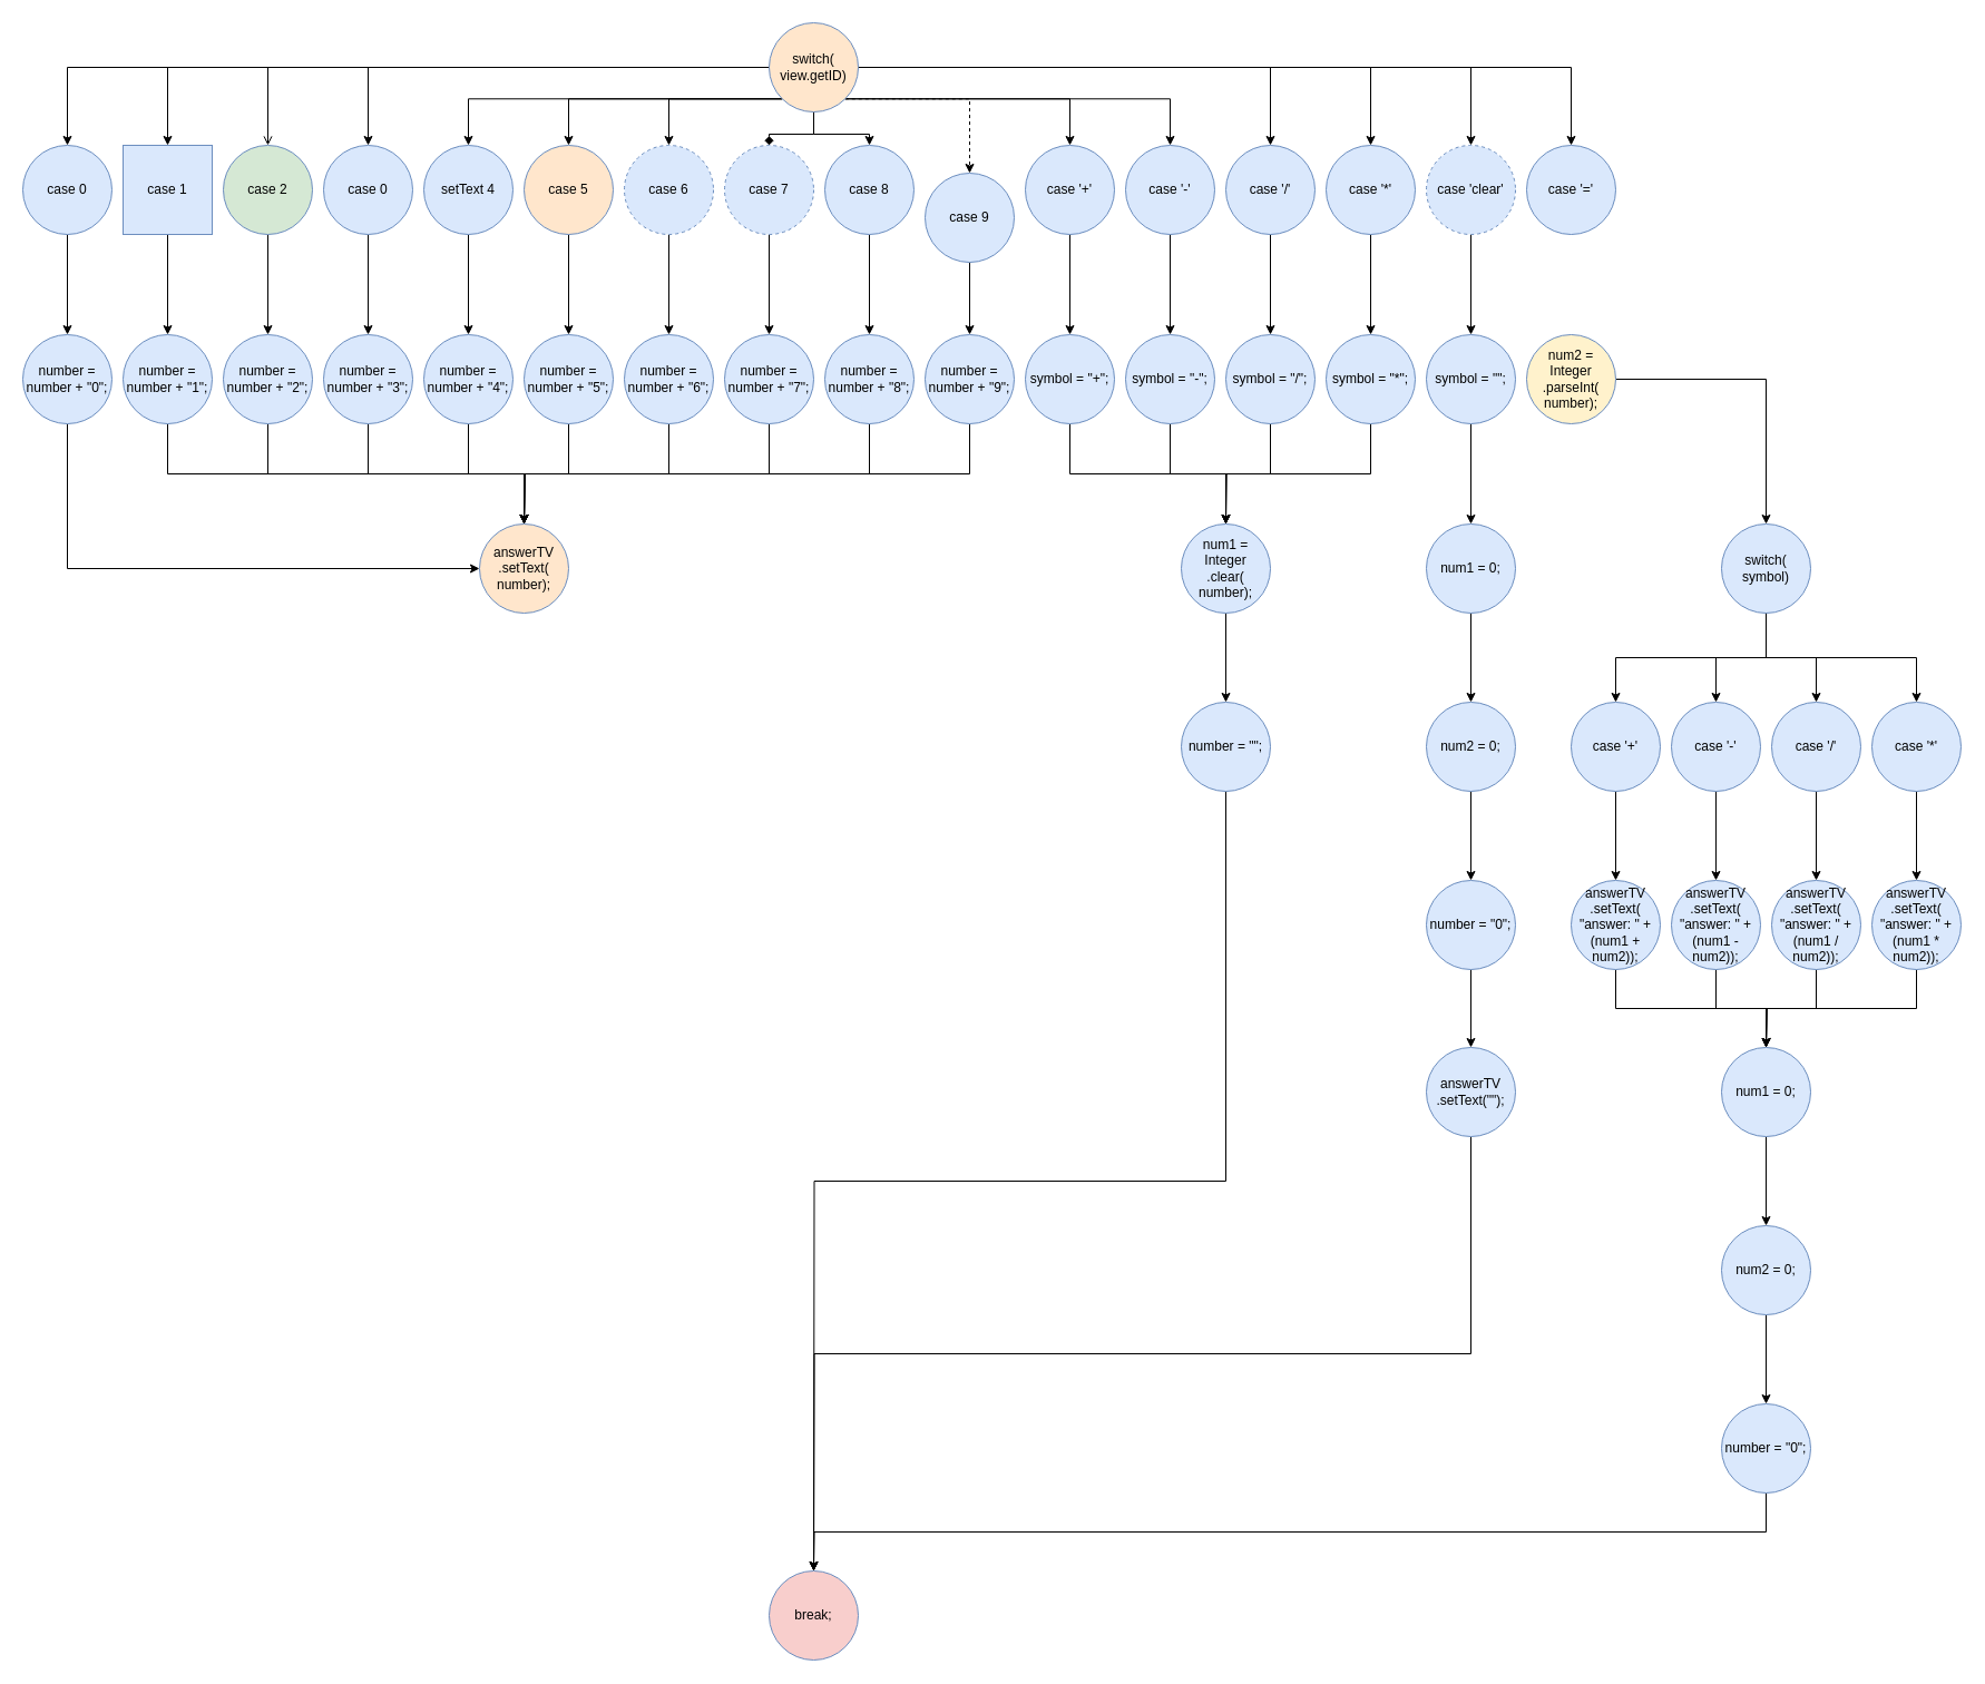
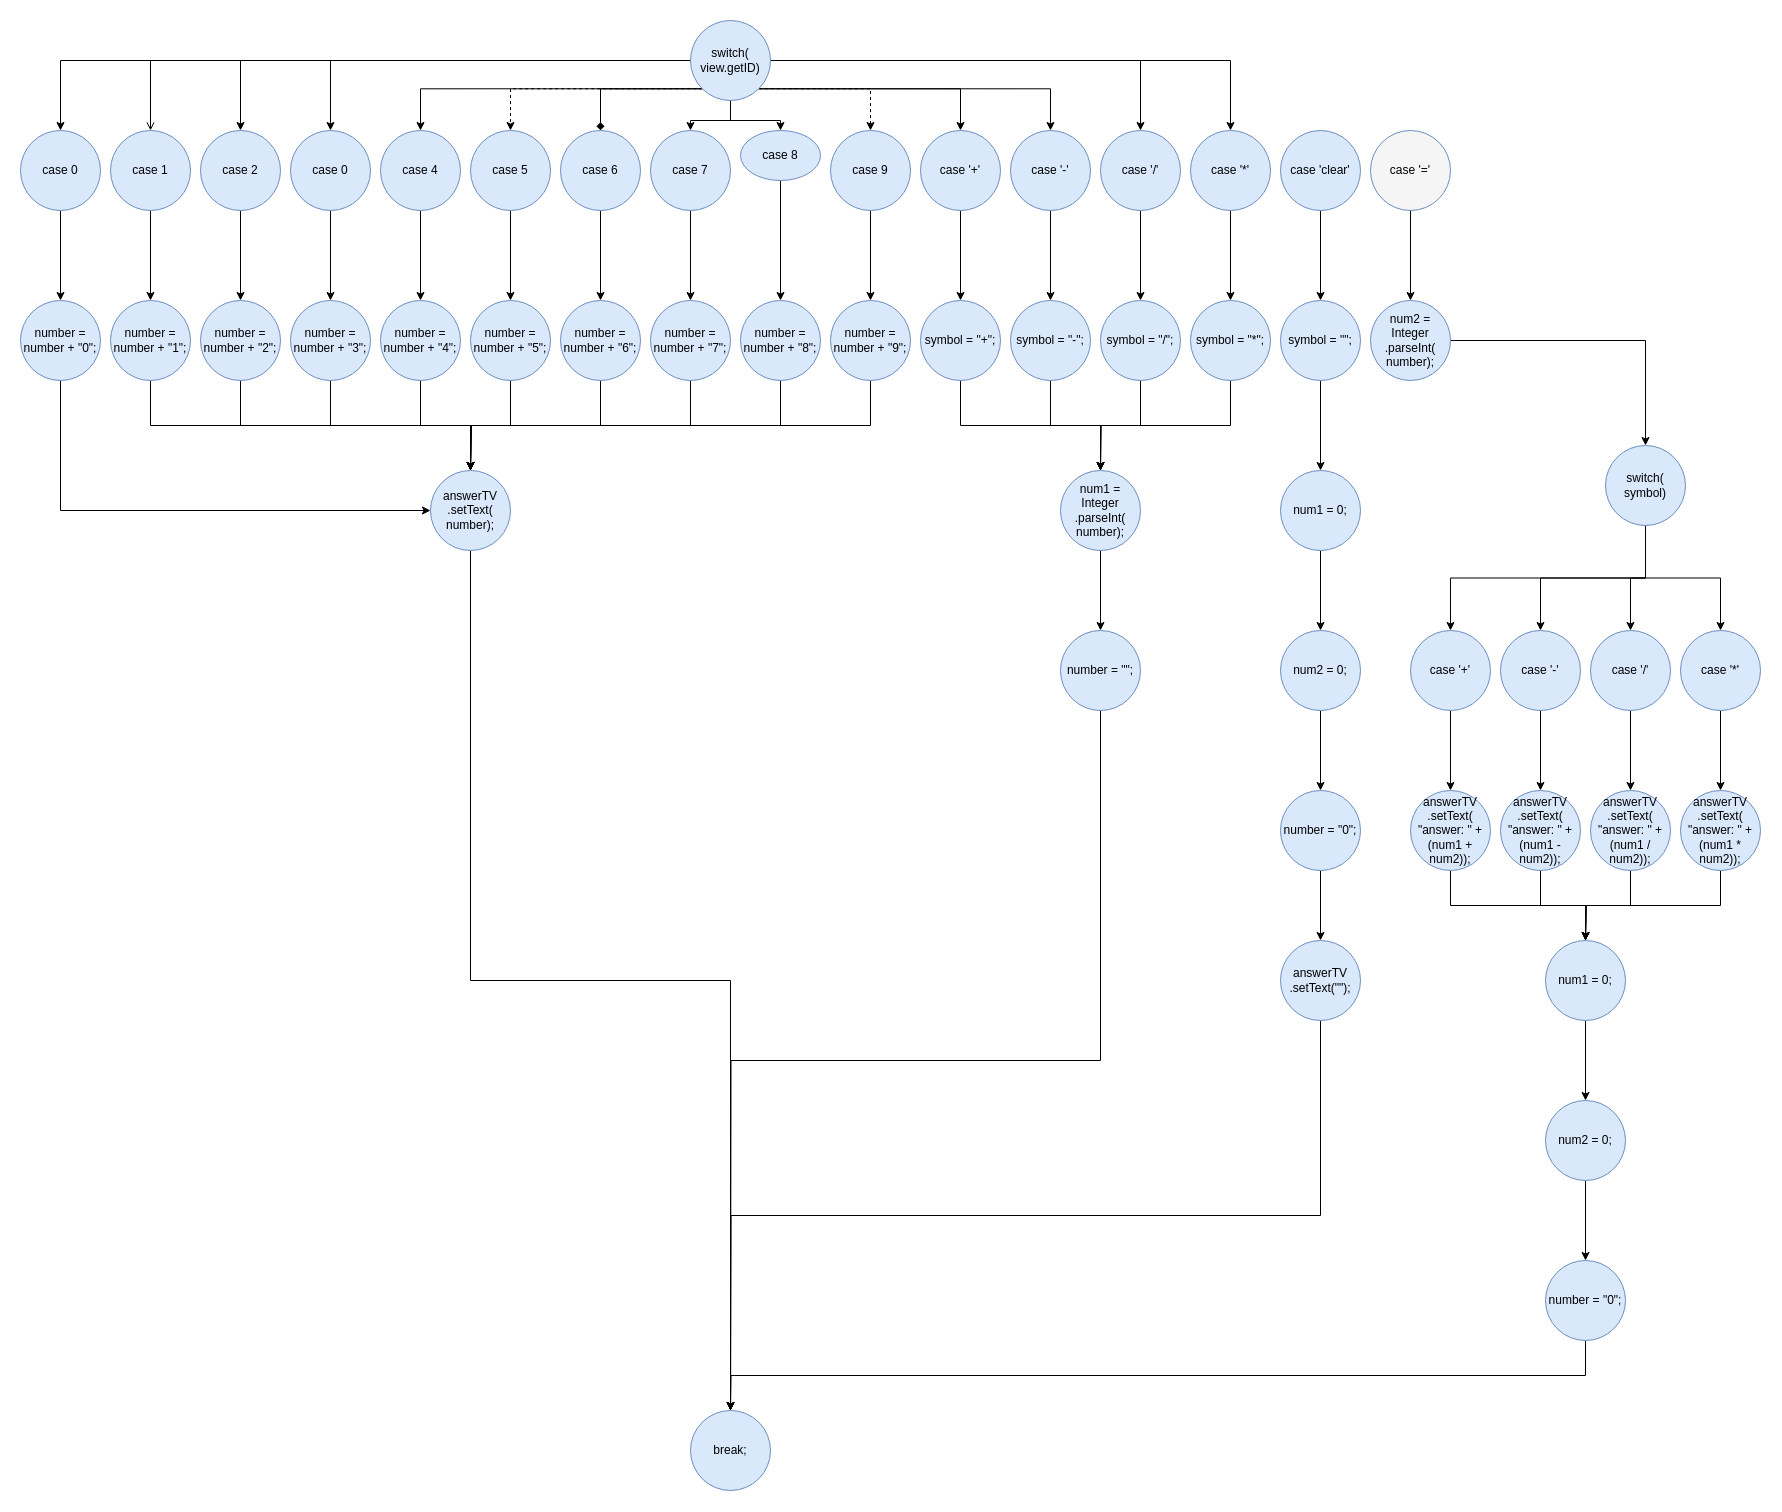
- <mxCell id="18" value="switch(&lt;br&gt;view.getID)" style="ellipse;whiteSpace=wrap;html=1;aspect=fixed;fillColor=#ffe6cc;strokeColor=#6c8ebf;" parent="1" vertex="1"><mxGeometry x="690" y="20" width="80" height="80" as="geometry" /></mxCell>
+ <mxCell id="18" value="switch(&lt;br&gt;view.getID)" style="ellipse;whiteSpace=wrap;html=1;aspect=fixed;fillColor=#dae8fc;strokeColor=#6c8ebf;" parent="1" vertex="1"><mxGeometry x="690" y="20" width="80" height="80" as="geometry" /></mxCell>
- <mxCell id="17" style="edgeStyle=orthogonalEdgeStyle;rounded=0;orthogonalLoop=1;jettySize=auto;html=1;exitX=1;exitY=0.5;exitDx=0;exitDy=0;entryX=0.5;entryY=0;entryDx=0;entryDy=0;" parent="1" source="18" target="50" edge="1"><mxGeometry relative="1" as="geometry" /></mxCell>
- <mxCell id="16" style="edgeStyle=orthogonalEdgeStyle;rounded=0;orthogonalLoop=1;jettySize=auto;html=1;exitX=1;exitY=0.5;exitDx=0;exitDy=0;entryX=0.5;entryY=0;entryDx=0;entryDy=0;" parent="1" source="18" target="48" edge="1"><mxGeometry relative="1" as="geometry" /></mxCell>
- <mxCell id="8" style="edgeStyle=orthogonalEdgeStyle;rounded=0;orthogonalLoop=1;jettySize=auto;html=1;exitX=0;exitY=1;exitDx=0;exitDy=0;entryX=0.5;entryY=0;entryDx=0;entryDy=0;" parent="1" source="18" target="30" edge="1"><mxGeometry relative="1" as="geometry" /></mxCell>
+ <mxCell id="8" style="edgeStyle=orthogonalEdgeStyle;rounded=0;orthogonalLoop=1;jettySize=auto;html=1;exitX=0;exitY=1;exitDx=0;exitDy=0;entryX=0.5;entryY=0;entryDx=0;entryDy=0;dashed=1;" parent="1" source="18" target="30" edge="1"><mxGeometry relative="1" as="geometry" /></mxCell>
- <mxCell id="5" style="edgeStyle=orthogonalEdgeStyle;rounded=0;orthogonalLoop=1;jettySize=auto;html=1;exitX=0.5;exitY=1;exitDx=0;exitDy=0;entryX=0.5;entryY=0;entryDx=0;entryDy=0;endArrow=diamond;" parent="1" source="18" target="34" edge="1"><mxGeometry relative="1" as="geometry" /></mxCell>
+ <mxCell id="5" style="edgeStyle=orthogonalEdgeStyle;rounded=0;orthogonalLoop=1;jettySize=auto;html=1;exitX=0.5;exitY=1;exitDx=0;exitDy=0;entryX=0.5;entryY=0;entryDx=0;entryDy=0;" parent="1" source="18" target="34" edge="1"><mxGeometry relative="1" as="geometry" /></mxCell>
- <mxCell id="3" style="edgeStyle=orthogonalEdgeStyle;rounded=0;orthogonalLoop=1;jettySize=auto;html=1;exitX=0;exitY=0.5;exitDx=0;exitDy=0;entryX=0.5;entryY=0;entryDx=0;entryDy=0;" parent="1" source="18" target="22" edge="1"><mxGeometry relative="1" as="geometry" /></mxCell>
+ <mxCell id="3" style="edgeStyle=orthogonalEdgeStyle;rounded=0;orthogonalLoop=1;jettySize=auto;html=1;exitX=0;exitY=0.5;exitDx=0;exitDy=0;entryX=0.5;entryY=0;entryDx=0;entryDy=0;endArrow=open;" parent="1" source="18" target="22" edge="1"><mxGeometry relative="1" as="geometry" /></mxCell>
- <mxCell id="7" style="edgeStyle=orthogonalEdgeStyle;rounded=0;orthogonalLoop=1;jettySize=auto;html=1;exitX=0;exitY=1;exitDx=0;exitDy=0;entryX=0.5;entryY=0;entryDx=0;entryDy=0;" parent="1" source="18" target="32" edge="1"><mxGeometry relative="1" as="geometry" /></mxCell>
+ <mxCell id="7" style="edgeStyle=orthogonalEdgeStyle;rounded=0;orthogonalLoop=1;jettySize=auto;html=1;exitX=0;exitY=1;exitDx=0;exitDy=0;entryX=0.5;entryY=0;entryDx=0;entryDy=0;endArrow=diamond;" parent="1" source="18" target="32" edge="1"><mxGeometry relative="1" as="geometry" /></mxCell>
- <mxCell id="4" style="edgeStyle=orthogonalEdgeStyle;rounded=0;orthogonalLoop=1;jettySize=auto;html=1;exitX=0;exitY=0.5;exitDx=0;exitDy=0;entryX=0.5;entryY=0;entryDx=0;entryDy=0;endArrow=open;" parent="1" source="18" target="24" edge="1"><mxGeometry relative="1" as="geometry" /></mxCell>
+ <mxCell id="4" style="edgeStyle=orthogonalEdgeStyle;rounded=0;orthogonalLoop=1;jettySize=auto;html=1;exitX=0;exitY=0.5;exitDx=0;exitDy=0;entryX=0.5;entryY=0;entryDx=0;entryDy=0;" parent="1" source="18" target="24" edge="1"><mxGeometry relative="1" as="geometry" /></mxCell>
- <mxCell id="22" value="case 1" style="whiteSpace=wrap;html=1;aspect=fixed;fillColor=#dae8fc;strokeColor=#6c8ebf;rounded=0;" parent="1" vertex="1"><mxGeometry x="110" y="130" width="80" height="80" as="geometry" /></mxCell>
+ <mxCell id="22" value="case 1" style="ellipse;whiteSpace=wrap;html=1;aspect=fixed;fillColor=#dae8fc;strokeColor=#6c8ebf;" parent="1" vertex="1"><mxGeometry x="110" y="130" width="80" height="80" as="geometry" /></mxCell>
- <mxCell id="24" value="case 2" style="ellipse;whiteSpace=wrap;html=1;aspect=fixed;fillColor=#d5e8d4;strokeColor=#6c8ebf;" parent="1" vertex="1"><mxGeometry x="200" y="130" width="80" height="80" as="geometry" /></mxCell>
+ <mxCell id="24" value="case 2" style="ellipse;whiteSpace=wrap;html=1;aspect=fixed;fillColor=#dae8fc;strokeColor=#6c8ebf;" parent="1" vertex="1"><mxGeometry x="200" y="130" width="80" height="80" as="geometry" /></mxCell>
- <mxCell id="28" value="setText 4" style="ellipse;whiteSpace=wrap;html=1;aspect=fixed;fillColor=#dae8fc;strokeColor=#6c8ebf;" parent="1" vertex="1"><mxGeometry x="380" y="130" width="80" height="80" as="geometry" /></mxCell>
+ <mxCell id="28" value="case 4" style="ellipse;whiteSpace=wrap;html=1;aspect=fixed;fillColor=#dae8fc;strokeColor=#6c8ebf;" parent="1" vertex="1"><mxGeometry x="380" y="130" width="80" height="80" as="geometry" /></mxCell>
- <mxCell id="30" value="case 5" style="ellipse;whiteSpace=wrap;html=1;aspect=fixed;fillColor=#ffe6cc;strokeColor=#6c8ebf;" parent="1" vertex="1"><mxGeometry x="470" y="130" width="80" height="80" as="geometry" /></mxCell>
+ <mxCell id="30" value="case 5" style="ellipse;whiteSpace=wrap;html=1;aspect=fixed;fillColor=#dae8fc;strokeColor=#6c8ebf;" parent="1" vertex="1"><mxGeometry x="470" y="130" width="80" height="80" as="geometry" /></mxCell>
- <mxCell id="32" value="case 6" style="ellipse;whiteSpace=wrap;html=1;aspect=fixed;fillColor=#dae8fc;strokeColor=#6c8ebf;dashed=1;" parent="1" vertex="1"><mxGeometry x="560" y="130" width="80" height="80" as="geometry" /></mxCell>
+ <mxCell id="32" value="case 6" style="ellipse;whiteSpace=wrap;html=1;aspect=fixed;fillColor=#dae8fc;strokeColor=#6c8ebf;" parent="1" vertex="1"><mxGeometry x="560" y="130" width="80" height="80" as="geometry" /></mxCell>
- <mxCell id="34" value="case 7" style="ellipse;whiteSpace=wrap;html=1;aspect=fixed;fillColor=#dae8fc;strokeColor=#6c8ebf;dashed=1;" parent="1" vertex="1"><mxGeometry x="650" y="130" width="80" height="80" as="geometry" /></mxCell>
+ <mxCell id="34" value="case 7" style="ellipse;whiteSpace=wrap;html=1;aspect=fixed;fillColor=#dae8fc;strokeColor=#6c8ebf;" parent="1" vertex="1"><mxGeometry x="650" y="130" width="80" height="80" as="geometry" /></mxCell>
- <mxCell id="36" value="case 8" style="ellipse;whiteSpace=wrap;html=1;aspect=fixed;fillColor=#dae8fc;strokeColor=#6c8ebf;" parent="1" vertex="1"><mxGeometry x="740" y="130" width="80" height="80" as="geometry" /></mxCell>
+ <mxCell id="36" value="case 8" style="ellipse;whiteSpace=wrap;html=1;aspect=fixed;fillColor=#dae8fc;strokeColor=#6c8ebf;" parent="1" vertex="1"><mxGeometry x="740" y="130" width="80" height="50" as="geometry" /></mxCell>
- <mxCell id="48" value="case 'clear'" style="ellipse;whiteSpace=wrap;html=1;aspect=fixed;fillColor=#dae8fc;strokeColor=#6c8ebf;dashed=1;" parent="1" vertex="1"><mxGeometry x="1280" y="130" width="80" height="80" as="geometry" /></mxCell>
+ <mxCell id="48" value="case 'clear'" style="ellipse;whiteSpace=wrap;html=1;aspect=fixed;fillColor=#dae8fc;strokeColor=#6c8ebf;" parent="1" vertex="1"><mxGeometry x="1280" y="130" width="80" height="80" as="geometry" /></mxCell>
- <mxCell id="50" value="case '='" style="ellipse;whiteSpace=wrap;html=1;aspect=fixed;fillColor=#dae8fc;strokeColor=#6c8ebf;" parent="1" vertex="1"><mxGeometry x="1370" y="130" width="80" height="80" as="geometry" /></mxCell>
+ <mxCell id="50" value="case '='" style="ellipse;whiteSpace=wrap;html=1;aspect=fixed;fillColor=#f5f5f5;strokeColor=#6c8ebf;" parent="1" vertex="1"><mxGeometry x="1370" y="130" width="80" height="80" as="geometry" /></mxCell>
- <mxCell id="38" value="case 9" style="ellipse;whiteSpace=wrap;html=1;aspect=fixed;fillColor=#dae8fc;strokeColor=#6c8ebf;" parent="1" vertex="1"><mxGeometry x="830" y="155" width="80" height="80" as="geometry" /></mxCell>
+ <mxCell id="38" value="case 9" style="ellipse;whiteSpace=wrap;html=1;aspect=fixed;fillColor=#dae8fc;strokeColor=#6c8ebf;" parent="1" vertex="1"><mxGeometry x="830" y="130" width="80" height="80" as="geometry" /></mxCell>
+ <mxCell id="49" value="" style="edgeStyle=orthogonalEdgeStyle;rounded=0;orthogonalLoop=1;jettySize=auto;html=1;" parent="1" source="50" target="82" edge="1"><mxGeometry relative="1" as="geometry" /></mxCell>
- <mxCell id="82" value="num2 = Integer&lt;br&gt;.parseInt(&lt;br&gt;number);" style="ellipse;whiteSpace=wrap;html=1;aspect=fixed;fillColor=#fff2cc;strokeColor=#6c8ebf;" parent="1" vertex="1"><mxGeometry x="1370" y="300" width="80" height="80" as="geometry" /></mxCell>
+ <mxCell id="82" value="num2 = Integer&lt;br&gt;.parseInt(&lt;br&gt;number);" style="ellipse;whiteSpace=wrap;html=1;aspect=fixed;fillColor=#dae8fc;strokeColor=#6c8ebf;" parent="1" vertex="1"><mxGeometry x="1370" y="300" width="80" height="80" as="geometry" /></mxCell>
- <mxCell id="84" value="answerTV&lt;br&gt;.setText(&lt;br&gt;number);" style="ellipse;whiteSpace=wrap;html=1;aspect=fixed;fillColor=#ffe6cc;strokeColor=#6c8ebf;" parent="1" vertex="1"><mxGeometry x="430" y="470" width="80" height="80" as="geometry" /></mxCell>
+ <mxCell id="84" value="answerTV&lt;br&gt;.setText(&lt;br&gt;number);" style="ellipse;whiteSpace=wrap;html=1;aspect=fixed;fillColor=#dae8fc;strokeColor=#6c8ebf;" parent="1" vertex="1"><mxGeometry x="430" y="470" width="80" height="80" as="geometry" /></mxCell>
- <mxCell id="86" value="num1 = Integer&lt;br&gt;.clear(&lt;br&gt;number);" style="ellipse;whiteSpace=wrap;html=1;aspect=fixed;fillColor=#dae8fc;strokeColor=#6c8ebf;" parent="1" vertex="1"><mxGeometry x="1060" y="470" width="80" height="80" as="geometry" /></mxCell>
+ <mxCell id="86" value="num1 = Integer&lt;br&gt;.parseInt(&lt;br&gt;number);" style="ellipse;whiteSpace=wrap;html=1;aspect=fixed;fillColor=#dae8fc;strokeColor=#6c8ebf;" parent="1" vertex="1"><mxGeometry x="1060" y="470" width="80" height="80" as="geometry" /></mxCell>
- <mxCell id="93" value="switch(&lt;br&gt;symbol)" style="ellipse;whiteSpace=wrap;html=1;fillColor=#dae8fc;strokeColor=#6c8ebf;" parent="1" vertex="1"><mxGeometry x="1545" y="470" width="80" height="80" as="geometry" /></mxCell>
+ <mxCell id="93" value="switch(&lt;br&gt;symbol)" style="ellipse;whiteSpace=wrap;html=1;fillColor=#dae8fc;strokeColor=#6c8ebf;" parent="1" vertex="1"><mxGeometry x="1605" y="445" width="80" height="80" as="geometry" /></mxCell>
+ <mxCell id="83" style="edgeStyle=orthogonalEdgeStyle;rounded=0;orthogonalLoop=1;jettySize=auto;html=1;exitX=0.5;exitY=1;exitDx=0;exitDy=0;" parent="1" source="84" target="124" edge="1"><mxGeometry relative="1" as="geometry" /></mxCell>
- <mxCell id="124" value="break;" style="ellipse;whiteSpace=wrap;html=1;aspect=fixed;fillColor=#f8cecc;strokeColor=#6c8ebf;" parent="1" vertex="1"><mxGeometry x="690" y="1410" width="80" height="80" as="geometry" /></mxCell>
+ <mxCell id="124" value="break;" style="ellipse;whiteSpace=wrap;html=1;aspect=fixed;fillColor=#dae8fc;strokeColor=#6c8ebf;" parent="1" vertex="1"><mxGeometry x="690" y="1410" width="80" height="80" as="geometry" /></mxCell>
